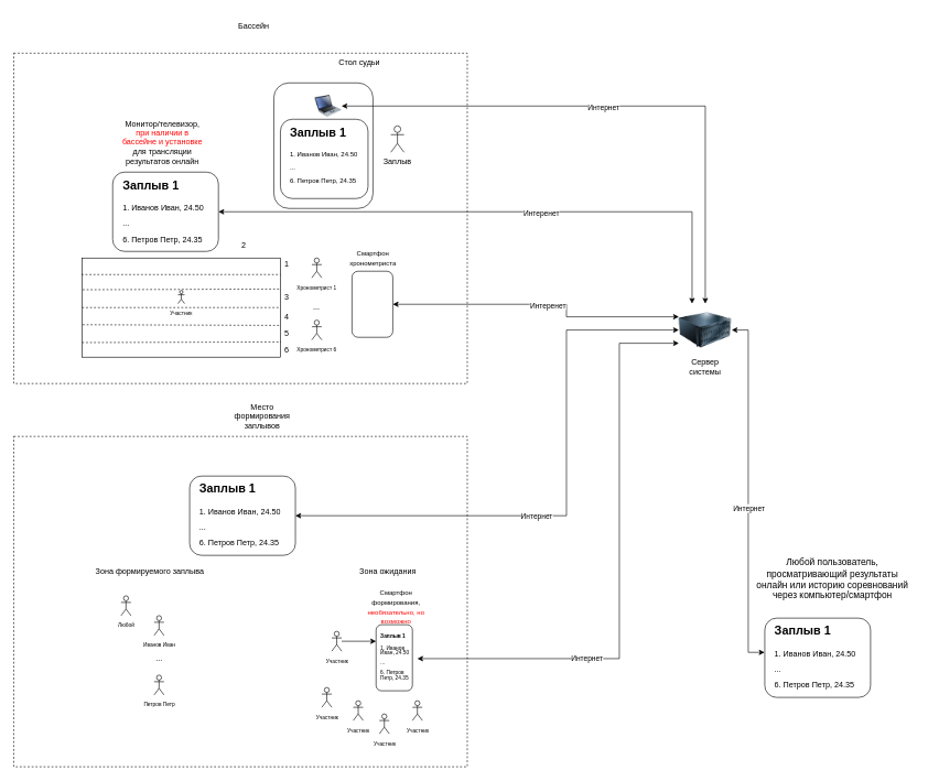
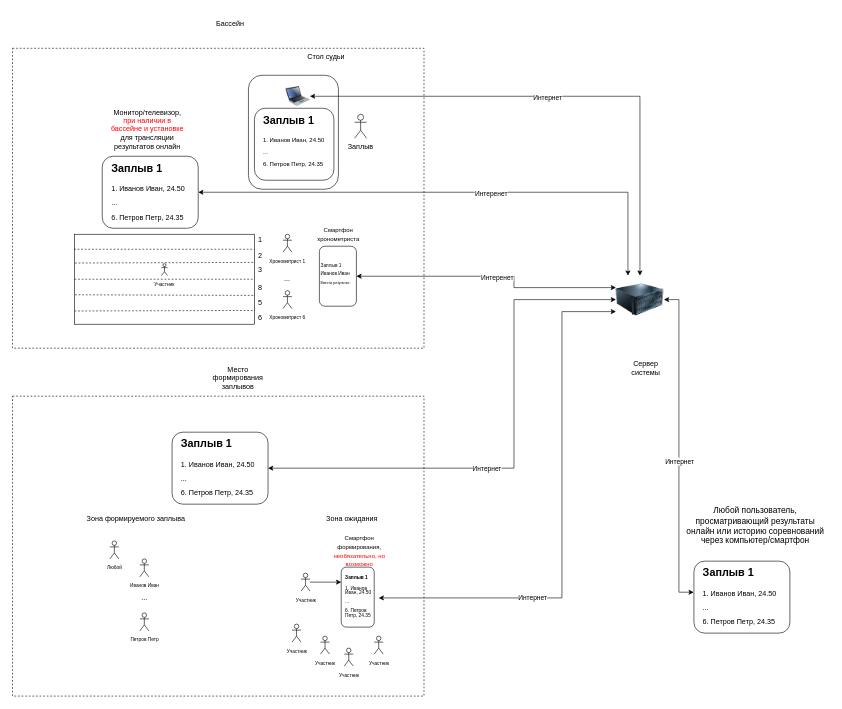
- <mxCell id="11" value="2" style="text;html=1;strokeColor=none;fillColor=none;align=center;verticalAlign=middle;whiteSpace=wrap;rounded=0;" vertex="1" parent="1"><mxGeometry x="358.33" y="361" width="20" height="20" as="geometry" /></mxCell>
+ <mxCell id="11" value="2" style="text;html=1;strokeColor=none;fillColor=none;align=center;verticalAlign=middle;whiteSpace=wrap;rounded=0;" vertex="1" parent="1"><mxGeometry x="423.33" y="416" width="20" height="20" as="geometry" /></mxCell>
+ <mxCell id="53" value="&lt;font style=&quot;&quot;&gt;&lt;span style=&quot;font-size: 8px;&quot;&gt;Заплыв 1&lt;/span&gt;&lt;br&gt;&lt;span style=&quot;font-size: 8px;&quot;&gt;Иванов Иван&lt;/span&gt;&lt;br&gt;&lt;font style=&quot;font-size: 6px;&quot;&gt;Ввести результат:&lt;/font&gt;&lt;/font&gt;" style="text;html=1;strokeColor=none;fillColor=none;align=left;verticalAlign=middle;whiteSpace=wrap;rounded=0;" vertex="1" parent="1"><mxGeometry x="531.58" y="430" width="61.75" height="50" as="geometry" /></mxCell>
- <mxCell id="13" value="4" style="text;html=1;strokeColor=none;fillColor=none;align=center;verticalAlign=middle;whiteSpace=wrap;rounded=0;" vertex="1" parent="1"><mxGeometry x="423.33" y="470" width="20" height="20" as="geometry" /></mxCell>
+ <mxCell id="13" value="8" style="text;html=1;strokeColor=none;fillColor=none;align=center;verticalAlign=middle;whiteSpace=wrap;rounded=0;" vertex="1" parent="1"><mxGeometry x="423.33" y="470" width="20" height="20" as="geometry" /></mxCell>
- <mxCell id="48" value="Сервер системы" style="text;html=1;strokeColor=none;fillColor=none;align=center;verticalAlign=middle;whiteSpace=wrap;rounded=0;" vertex="1" parent="1"><mxGeometry x="1036" y="539" width="60" height="30" as="geometry" /></mxCell>
+ <mxCell id="48" value="Сервер системы" style="text;html=1;strokeColor=none;fillColor=none;align=center;verticalAlign=middle;whiteSpace=wrap;rounded=0;" vertex="1" parent="1"><mxGeometry x="1046" y="599" width="60" height="30" as="geometry" /></mxCell>
